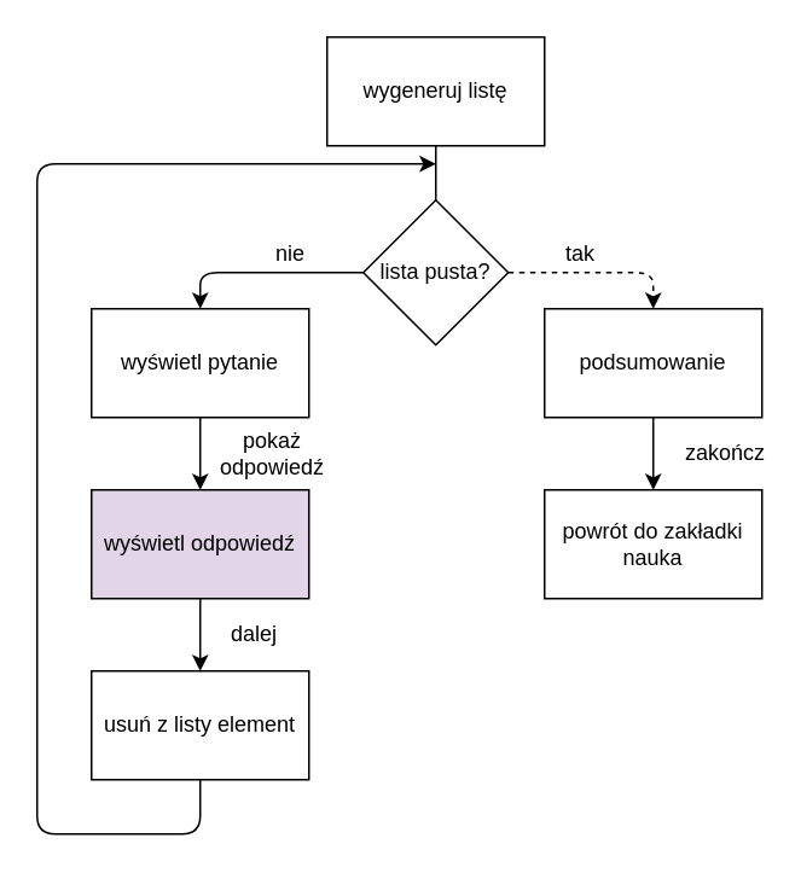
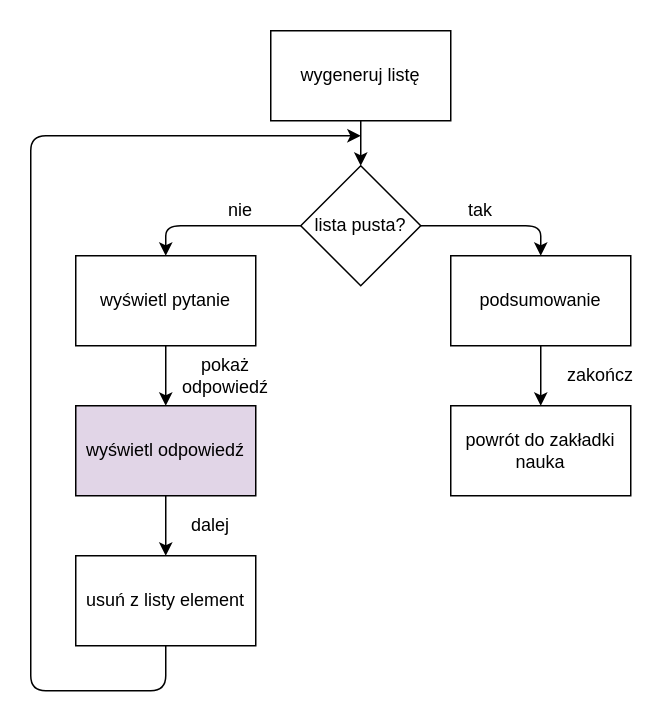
- <mxCell id="7" value="" style="endArrow=none;html=1;exitX=0.5;exitY=1;exitDx=0;exitDy=0;entryX=0.5;entryY=0;entryDx=0;entryDy=0;" edge="1" parent="1" source="6" target="2"><mxGeometry width="50" height="50" relative="1" as="geometry"><mxPoint x="420" y="130" as="sourcePoint" /><mxPoint x="470" y="80" as="targetPoint" /></mxGeometry></mxCell>
+ <mxCell id="7" value="" style="endArrow=classic;html=1;exitX=0.5;exitY=1;exitDx=0;exitDy=0;entryX=0.5;entryY=0;entryDx=0;entryDy=0;" edge="1" parent="1" source="6" target="2"><mxGeometry width="50" height="50" relative="1" as="geometry"><mxPoint x="420" y="130" as="sourcePoint" /><mxPoint x="470" y="80" as="targetPoint" /></mxGeometry></mxCell>
- <mxCell id="13" value="" style="endArrow=classic;html=1;exitX=1;exitY=0.5;exitDx=0;exitDy=0;entryX=0.5;entryY=0;entryDx=0;entryDy=0;dashed=1;" edge="1" parent="1" source="2" target="12"><mxGeometry width="50" height="50" relative="1" as="geometry"><mxPoint x="340" y="130" as="sourcePoint" /><mxPoint x="390" y="80" as="targetPoint" /><Array as="points"><mxPoint x="360" y="150" /></Array></mxGeometry></mxCell>
+ <mxCell id="13" value="" style="endArrow=classic;html=1;exitX=1;exitY=0.5;exitDx=0;exitDy=0;entryX=0.5;entryY=0;entryDx=0;entryDy=0;" edge="1" parent="1" source="2" target="12"><mxGeometry width="50" height="50" relative="1" as="geometry"><mxPoint x="340" y="130" as="sourcePoint" /><mxPoint x="390" y="80" as="targetPoint" /><Array as="points"><mxPoint x="360" y="150" /></Array></mxGeometry></mxCell>
